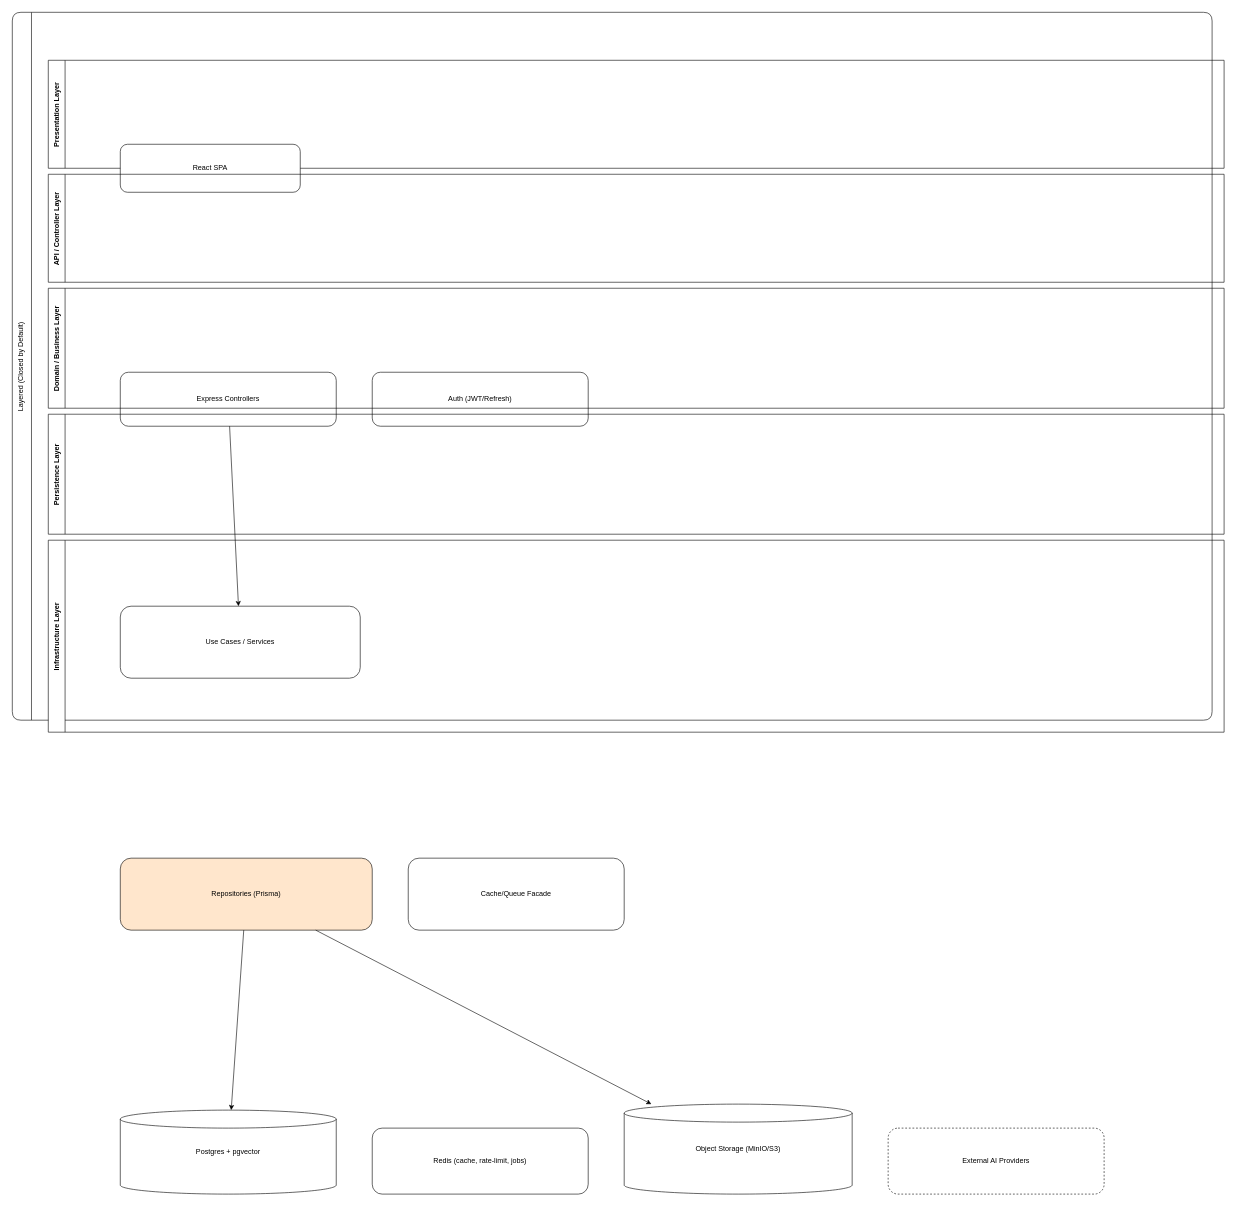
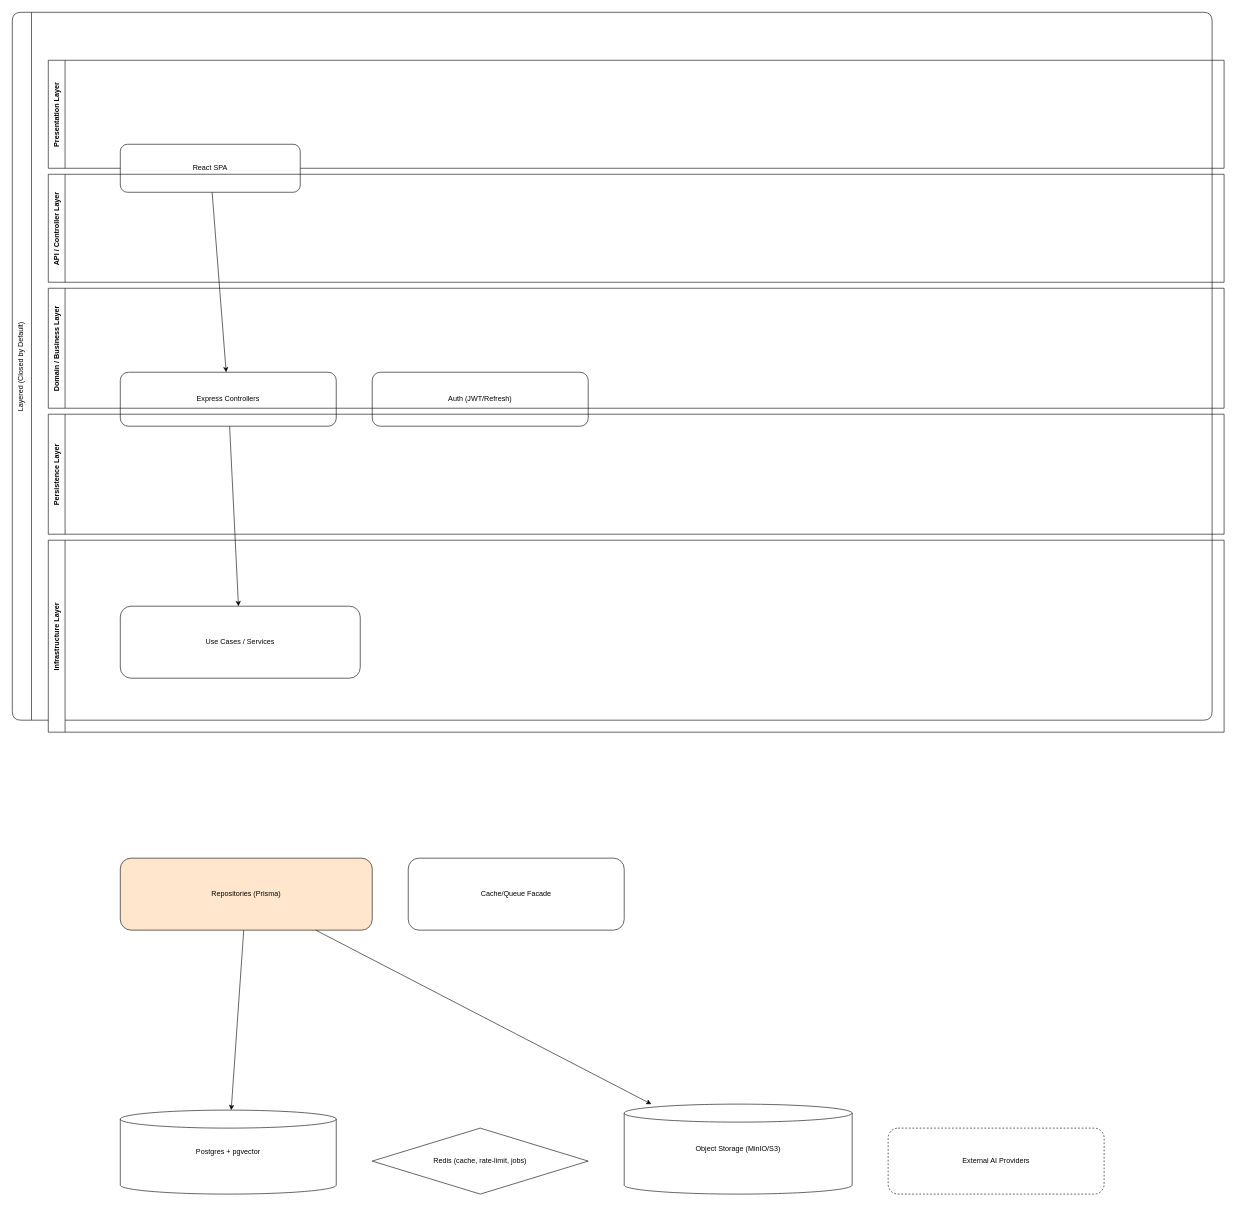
+ <mxCell id="18" value="" style="endArrow=classic;" edge="1" parent="1" source="8" target="9"><mxGeometry relative="1" as="geometry" /></mxCell>
- <mxCell id="15" value="Redis (cache, rate-limit, jobs)" style="rounded=1;whiteSpace=wrap;html=1;" vertex="1" parent="7"><mxGeometry x="540" y="980" width="360" height="110" as="geometry" /></mxCell>
+ <mxCell id="15" value="Redis (cache, rate-limit, jobs)" style="rhombus;whiteSpace=wrap;html=1;" vertex="1" parent="7"><mxGeometry x="540" y="980" width="360" height="110" as="geometry" /></mxCell>
